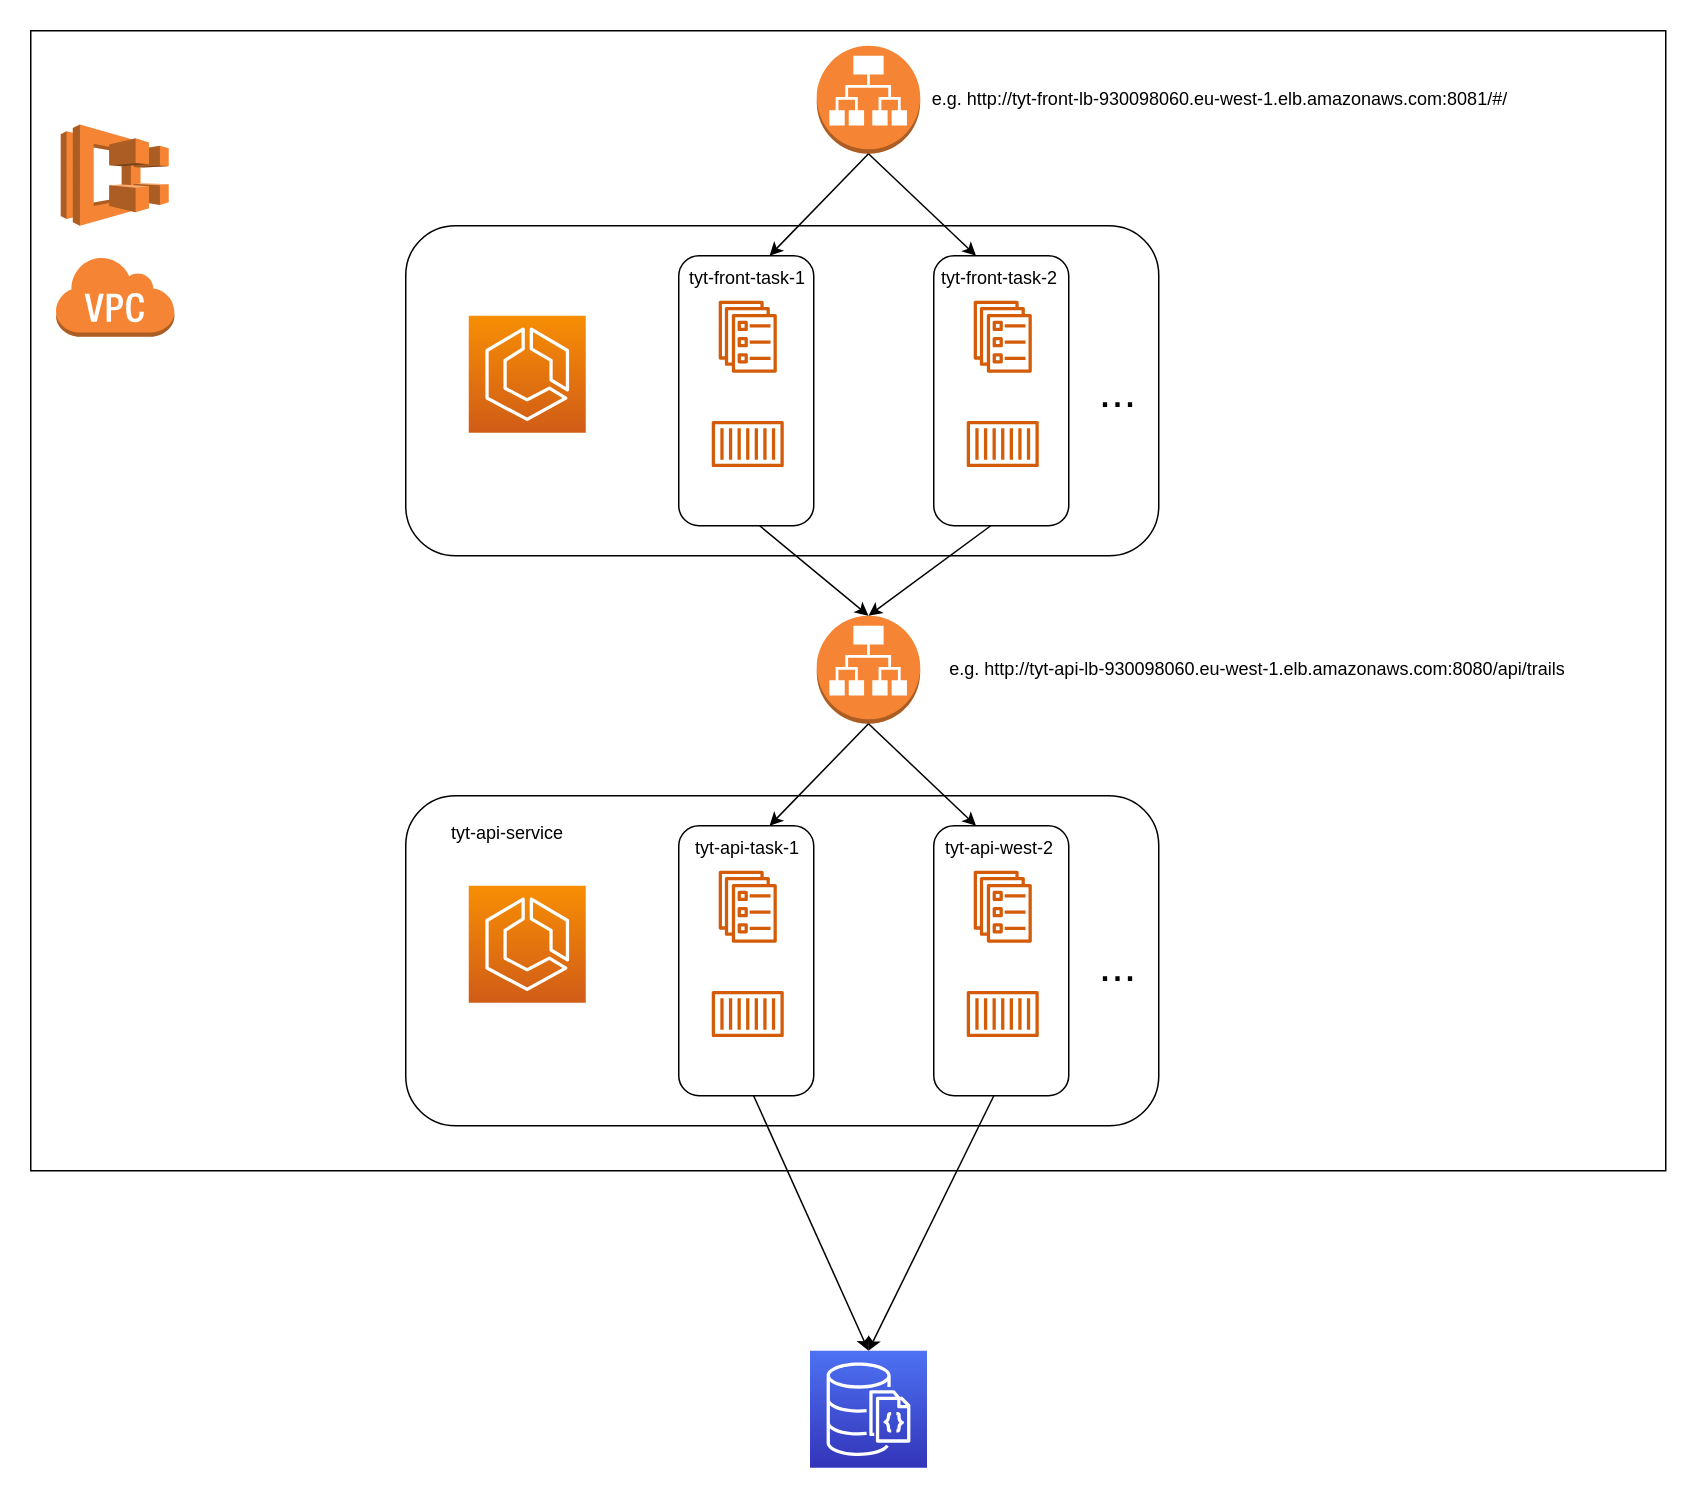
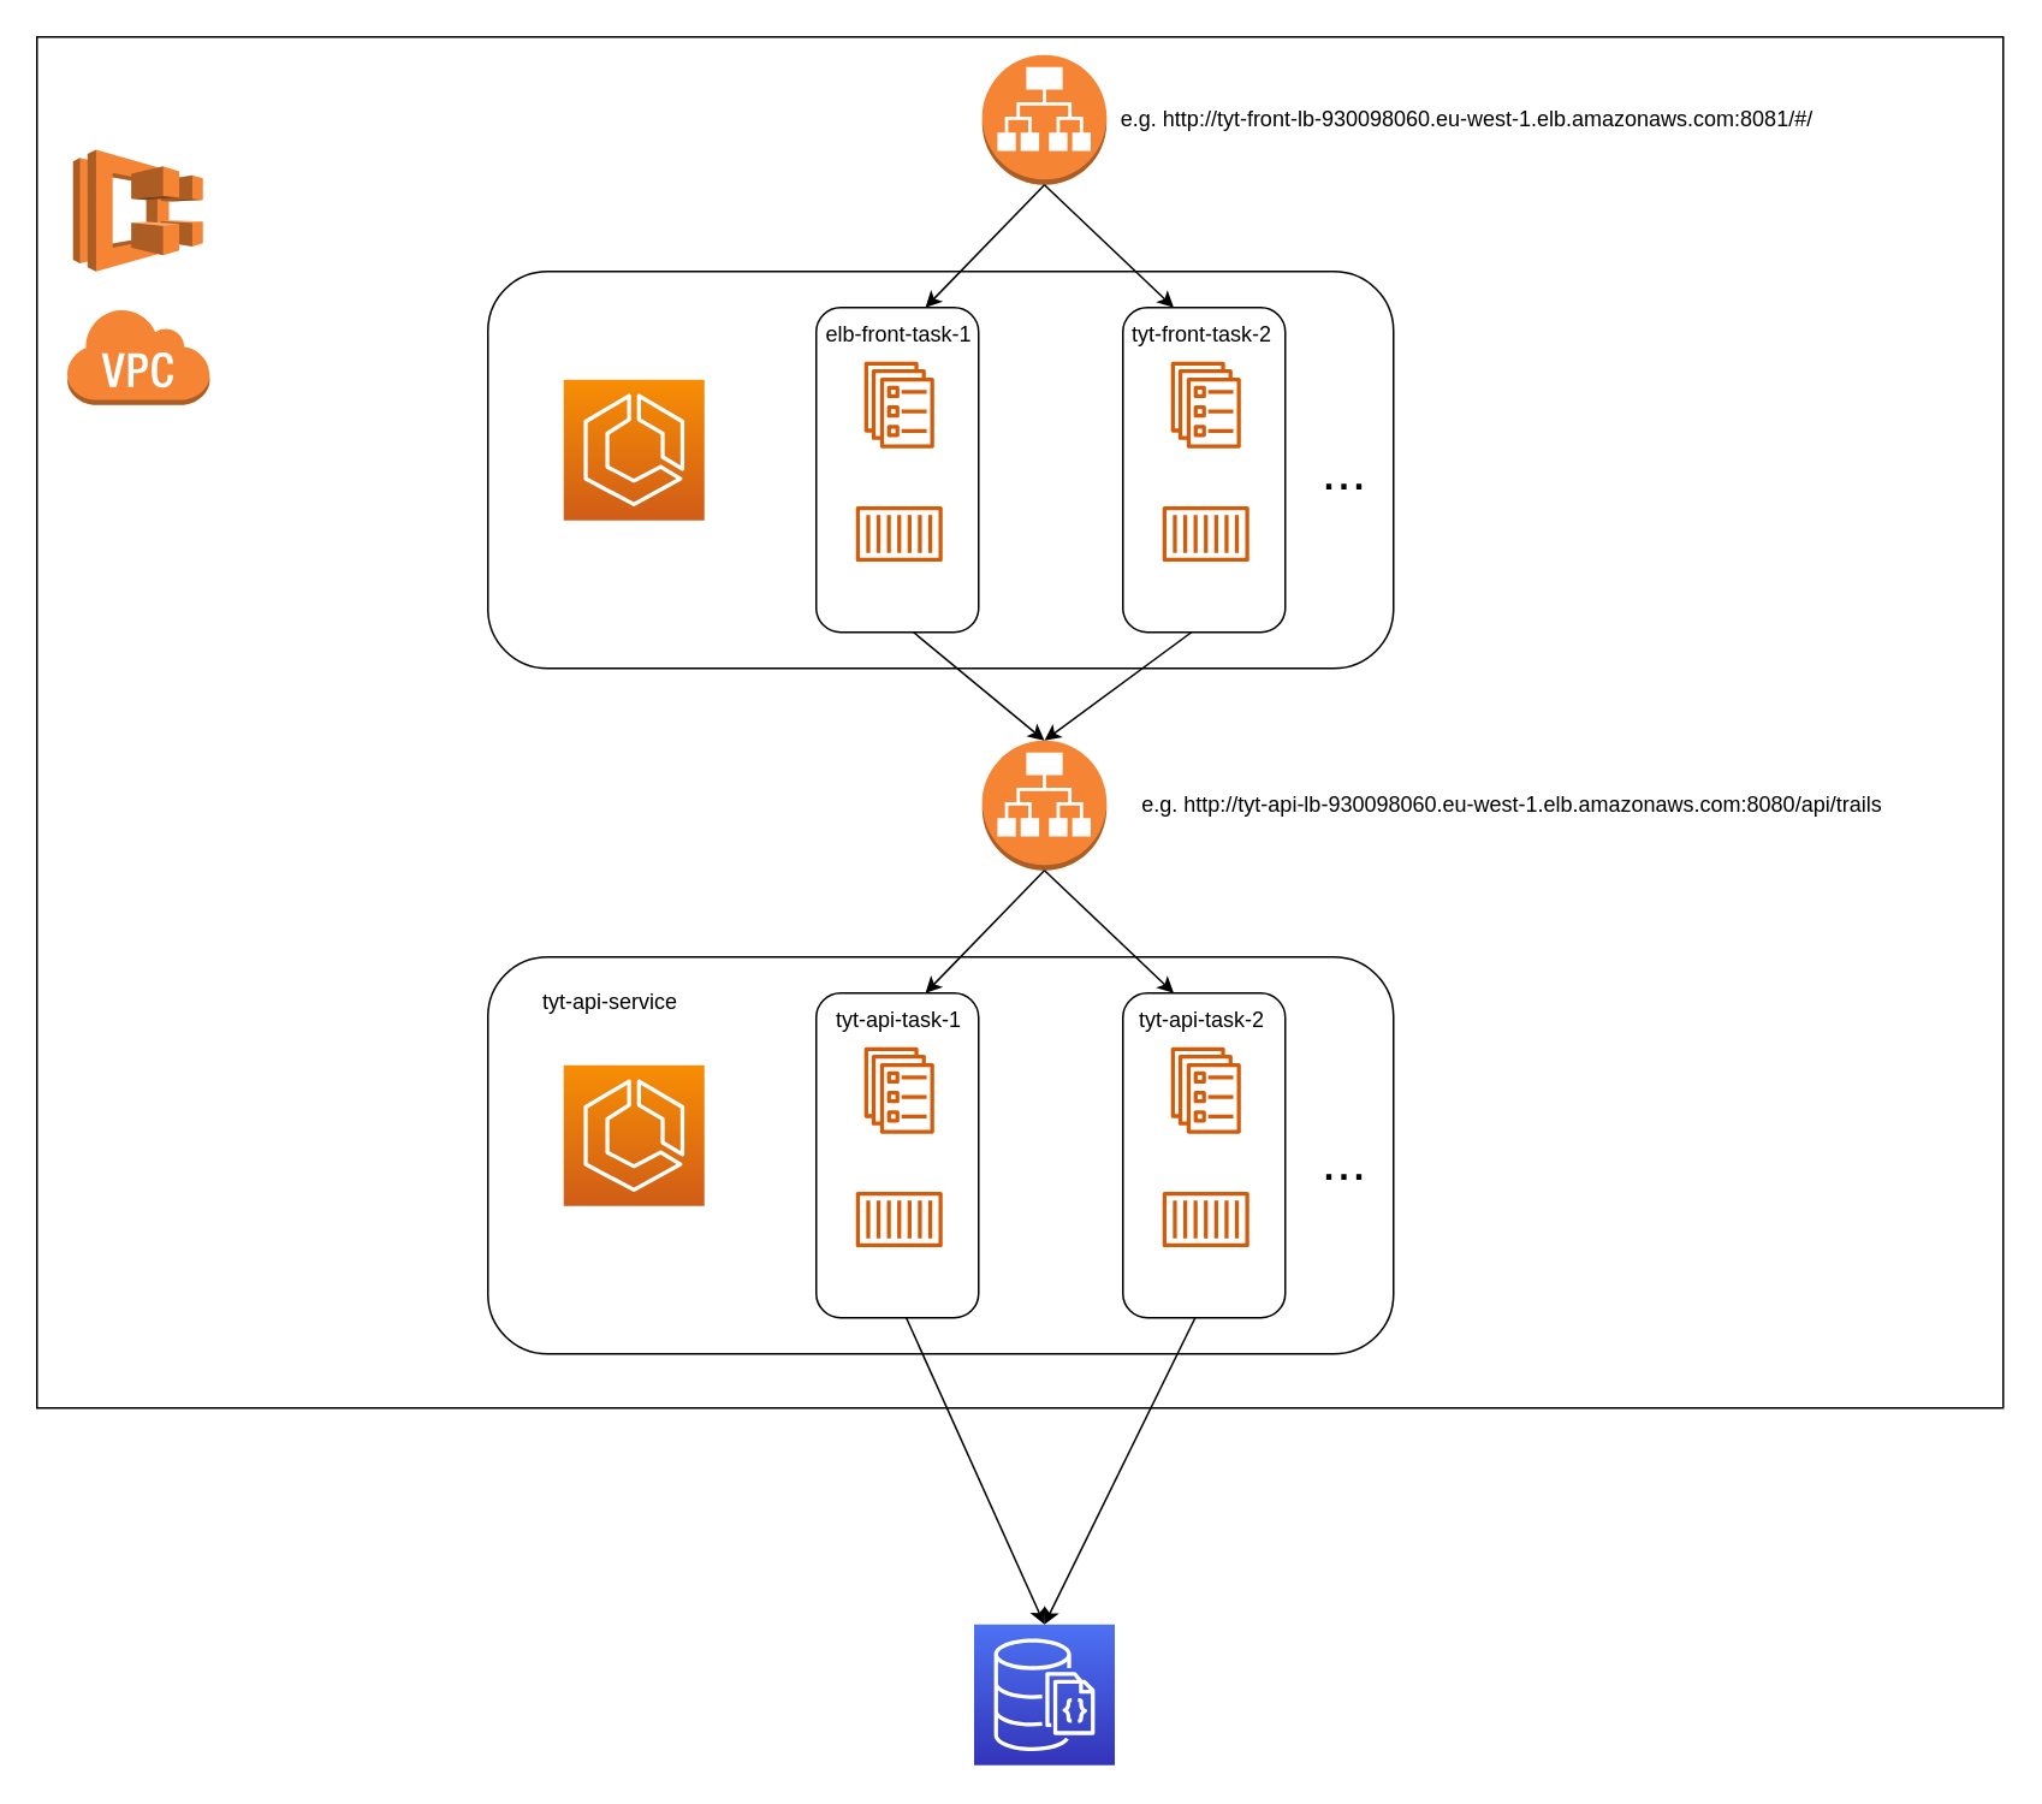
- <mxCell id="30" value="tyt-front-task-1" style="text;html=1;strokeColor=none;fillColor=none;align=center;verticalAlign=middle;whiteSpace=wrap;rounded=0;" vertex="1" parent="1"><mxGeometry x="452" y="170" width="92" height="30" as="geometry" /></mxCell>
+ <mxCell id="30" value="elb-front-task-1" style="text;html=1;strokeColor=none;fillColor=none;align=center;verticalAlign=middle;whiteSpace=wrap;rounded=0;" vertex="1" parent="1"><mxGeometry x="452" y="170" width="92" height="30" as="geometry" /></mxCell>
- <mxCell id="16" value="tyt-api-west-2" style="text;html=1;strokeColor=none;fillColor=none;align=center;verticalAlign=middle;whiteSpace=wrap;rounded=0;" vertex="1" parent="1"><mxGeometry x="620" y="550" width="92" height="30" as="geometry" /></mxCell>
+ <mxCell id="16" value="tyt-api-task-2" style="text;html=1;strokeColor=none;fillColor=none;align=center;verticalAlign=middle;whiteSpace=wrap;rounded=0;" vertex="1" parent="1"><mxGeometry x="620" y="550" width="92" height="30" as="geometry" /></mxCell>
